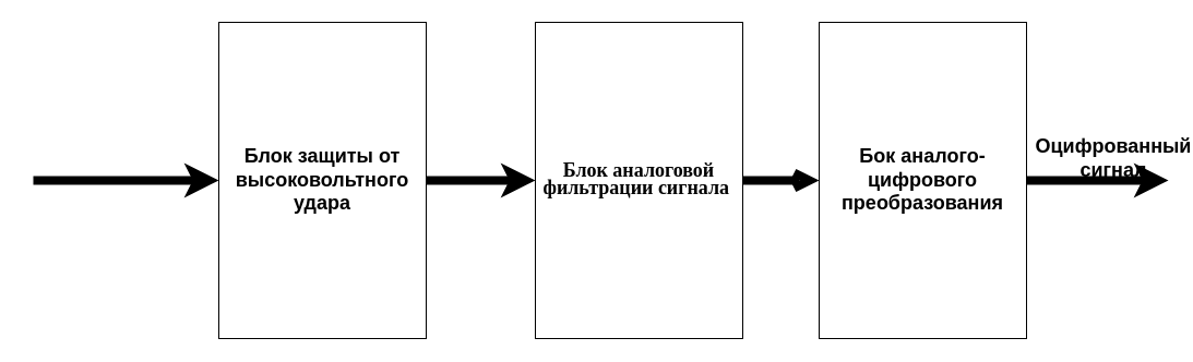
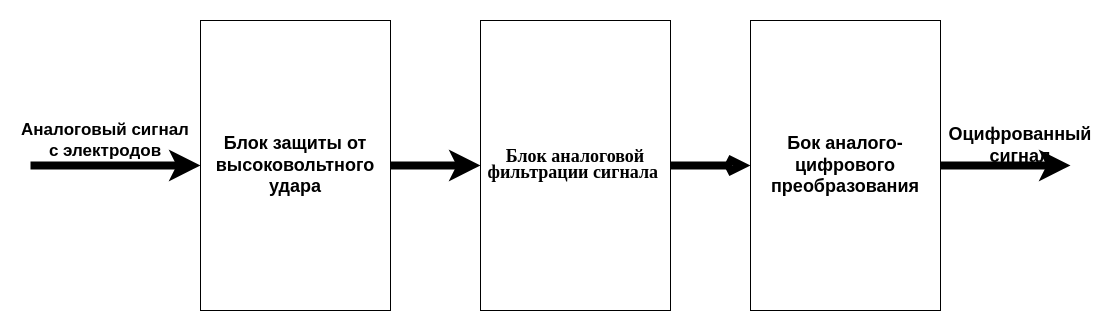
+ <mxCell id="5" value="&lt;b&gt;&lt;font style=&quot;font-size: 17px&quot;&gt;Аналоговый сигнал с электродов&lt;/font&gt;&lt;/b&gt;" style="text;html=1;strokeColor=none;fillColor=none;align=center;verticalAlign=middle;whiteSpace=wrap;rounded=0;" vertex="1" parent="1"><mxGeometry x="20" y="130" width="170" height="20" as="geometry" /></mxCell>
- <mxCell id="3" value="&lt;span style=&quot;line-height: 115% ; font-family: &amp;#34;times new roman&amp;#34; , serif&quot;&gt;&lt;b&gt;&lt;font style=&quot;font-size: 18px&quot;&gt;Блок аналоговой фильтрации сигнала&amp;nbsp;&lt;/font&gt;&lt;/b&gt;&lt;/span&gt;" style="rounded=0;whiteSpace=wrap;html=1;" vertex="1" parent="1"><mxGeometry x="490" y="20" width="190" height="290" as="geometry" /></mxCell>
+ <mxCell id="3" value="&lt;span style=&quot;line-height: 115% ; font-family: &amp;#34;times new roman&amp;#34; , serif&quot;&gt;&lt;b&gt;&lt;font style=&quot;font-size: 18px&quot;&gt;Блок аналоговой фильтрации сигнала&amp;nbsp;&lt;/font&gt;&lt;/b&gt;&lt;/span&gt;" style="rounded=0;whiteSpace=wrap;html=1;" vertex="1" parent="1"><mxGeometry x="480" y="20" width="190" height="290" as="geometry" /></mxCell>
